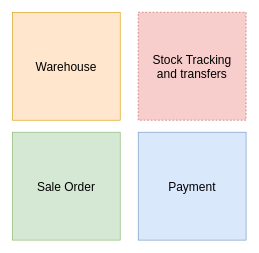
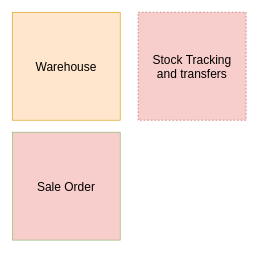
- <mxCell id="3" value="Sale Order" style="whiteSpace=wrap;html=1;aspect=fixed;fontSize=20;fillColor=#d5e8d4;strokeColor=#82b366;" parent="1" vertex="1"><mxGeometry x="20" y="220" width="180" height="180" as="geometry" /></mxCell>
+ <mxCell id="3" value="Sale Order" style="whiteSpace=wrap;html=1;aspect=fixed;fontSize=20;fillColor=#f8cecc;strokeColor=#82b366;" parent="1" vertex="1"><mxGeometry x="20" y="220" width="180" height="180" as="geometry" /></mxCell>
- <mxCell id="4" value="Payment" style="whiteSpace=wrap;html=1;aspect=fixed;fontSize=20;fillColor=#dae8fc;strokeColor=#6c8ebf;" parent="1" vertex="1"><mxGeometry x="230" y="220" width="180" height="180" as="geometry" /></mxCell>
